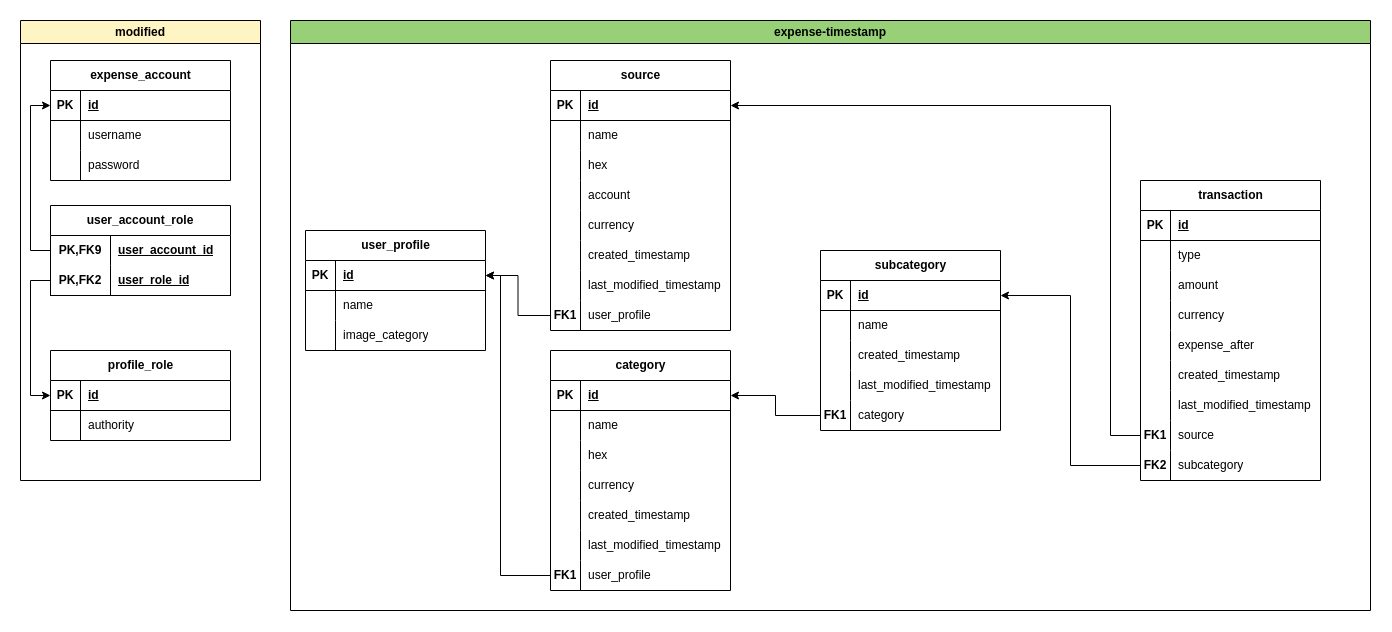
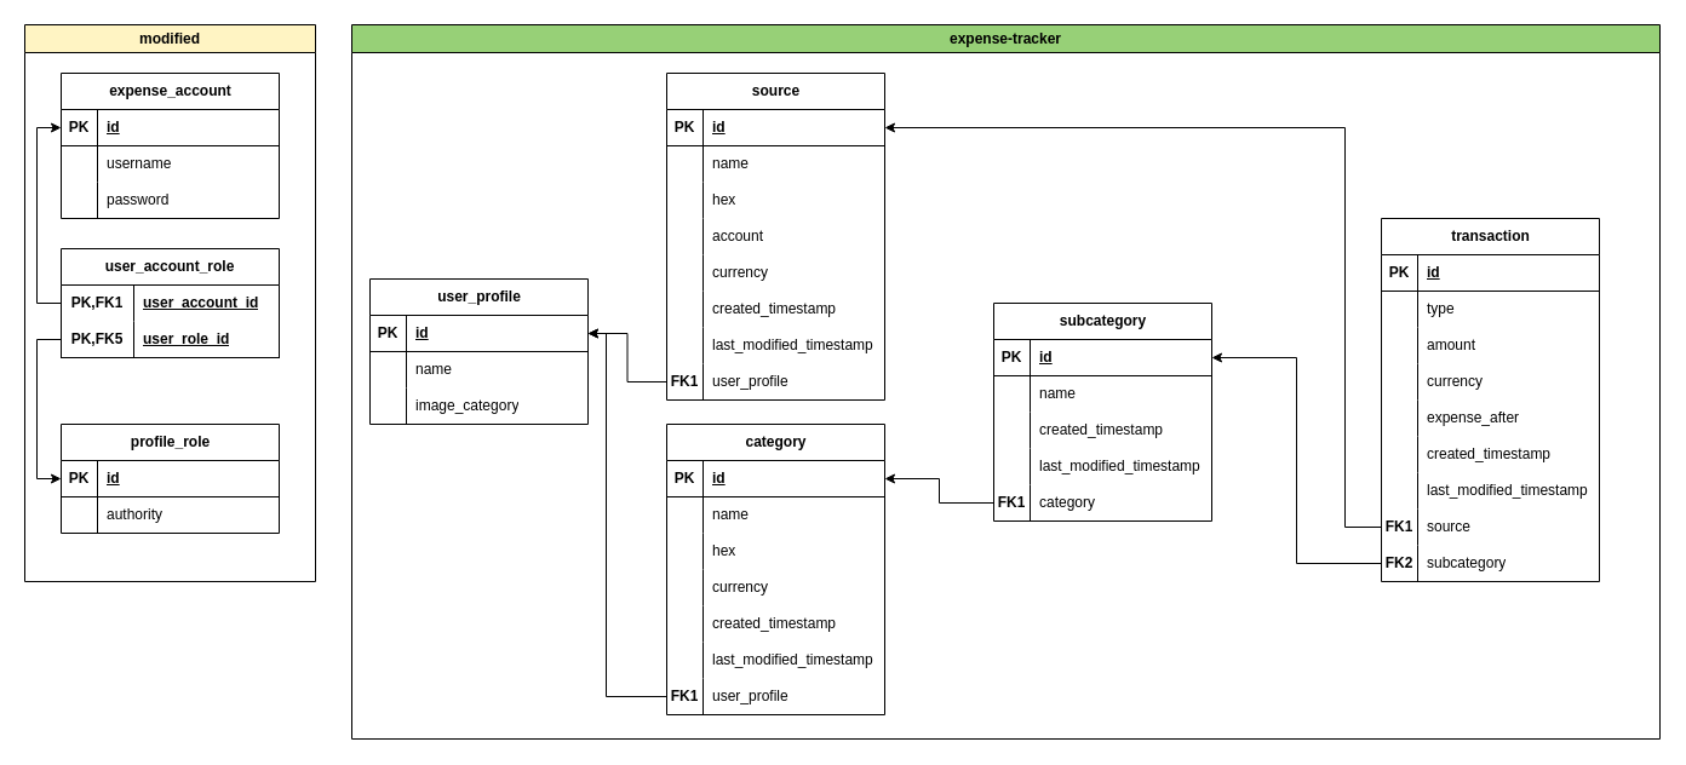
- <mxCell id="29" value="expense-timestamp" style="swimlane;whiteSpace=wrap;html=1;fillColor=#97D077;" parent="1" vertex="1"><mxGeometry x="290" y="20" width="1080" height="590" as="geometry"><mxRectangle x="-530" y="20" width="130" height="30" as="alternateBounds" /></mxGeometry></mxCell>
+ <mxCell id="29" value="expense-tracker" style="swimlane;whiteSpace=wrap;html=1;fillColor=#97D077;" parent="1" vertex="1"><mxGeometry x="290" y="20" width="1080" height="590" as="geometry"><mxRectangle x="-530" y="20" width="130" height="30" as="alternateBounds" /></mxGeometry></mxCell>
- <mxCell id="22" value="PK,FK9" style="shape=partialRectangle;connectable=0;fillColor=none;top=0;left=0;bottom=0;right=0;fontStyle=1;overflow=hidden;html=1;whiteSpace=wrap;" parent="21" vertex="1"><mxGeometry width="60" height="30" as="geometry"><mxRectangle width="60" height="30" as="alternateBounds" /></mxGeometry></mxCell>
+ <mxCell id="22" value="PK,FK1" style="shape=partialRectangle;connectable=0;fillColor=none;top=0;left=0;bottom=0;right=0;fontStyle=1;overflow=hidden;html=1;whiteSpace=wrap;" parent="21" vertex="1"><mxGeometry width="60" height="30" as="geometry"><mxRectangle width="60" height="30" as="alternateBounds" /></mxGeometry></mxCell>
- <mxCell id="25" value="PK,FK2" style="shape=partialRectangle;connectable=0;fillColor=none;top=0;left=0;bottom=0;right=0;fontStyle=1;overflow=hidden;html=1;whiteSpace=wrap;" parent="24" vertex="1"><mxGeometry width="60" height="30" as="geometry"><mxRectangle width="60" height="30" as="alternateBounds" /></mxGeometry></mxCell>
+ <mxCell id="25" value="PK,FK5" style="shape=partialRectangle;connectable=0;fillColor=none;top=0;left=0;bottom=0;right=0;fontStyle=1;overflow=hidden;html=1;whiteSpace=wrap;" parent="24" vertex="1"><mxGeometry width="60" height="30" as="geometry"><mxRectangle width="60" height="30" as="alternateBounds" /></mxGeometry></mxCell>
